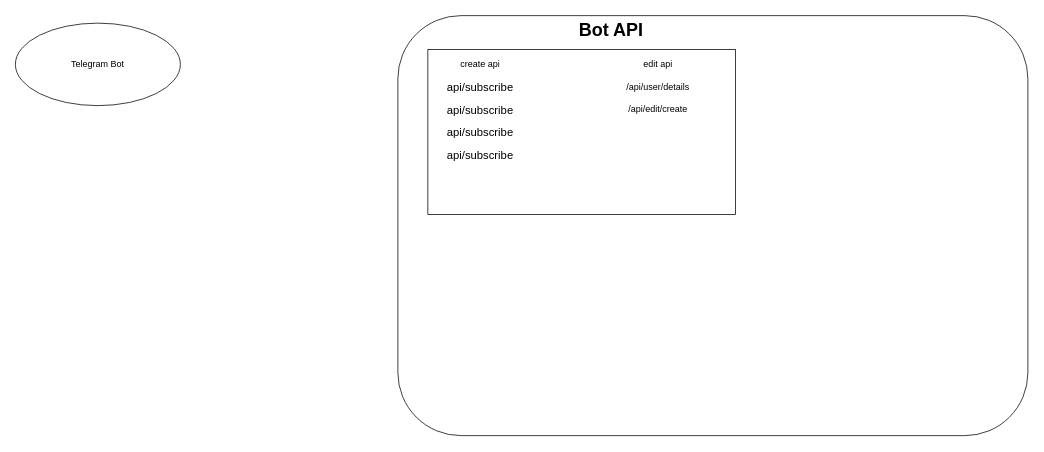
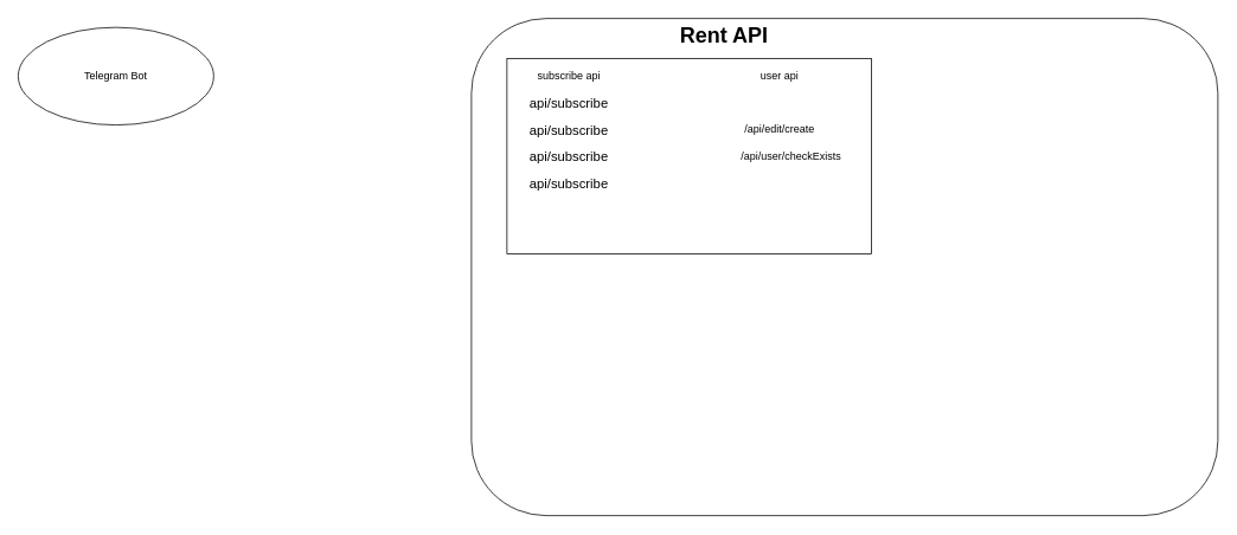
- <mxCell id="4" value="Bot API" style="text;strokeColor=none;fillColor=none;html=1;fontSize=24;fontStyle=1;verticalAlign=middle;align=center;" vertex="1" parent="1"><mxGeometry x="764" y="20" width="100" height="40" as="geometry" /></mxCell>
+ <mxCell id="4" value="Rent API" style="text;strokeColor=none;fillColor=none;html=1;fontSize=24;fontStyle=1;verticalAlign=middle;align=center;" vertex="1" parent="1"><mxGeometry x="764" y="20" width="100" height="40" as="geometry" /></mxCell>
- <mxCell id="10" value="create api" style="text;html=1;align=center;verticalAlign=middle;whiteSpace=wrap;rounded=0;" vertex="1" parent="1"><mxGeometry x="595" y="70" width="90" height="30" as="geometry" /></mxCell>
+ <mxCell id="10" value="subscribe api" style="text;html=1;align=center;verticalAlign=middle;whiteSpace=wrap;rounded=0;" vertex="1" parent="1"><mxGeometry x="595" y="70" width="90" height="30" as="geometry" /></mxCell>
- <mxCell id="11" value="edit api" style="text;html=1;align=center;verticalAlign=middle;whiteSpace=wrap;rounded=0;" vertex="1" parent="1"><mxGeometry x="847" y="70" width="60" height="30" as="geometry" /></mxCell>
+ <mxCell id="11" value="user api" style="text;html=1;align=center;verticalAlign=middle;whiteSpace=wrap;rounded=0;" vertex="1" parent="1"><mxGeometry x="847" y="70" width="60" height="30" as="geometry" /></mxCell>
- <mxCell id="12" value="/api/user/details" style="text;html=1;align=center;verticalAlign=middle;whiteSpace=wrap;rounded=0;" vertex="1" parent="1"><mxGeometry x="820" y="100" width="114" height="30" as="geometry" /></mxCell>
+ <mxCell id="14" value="/api/user/checkExists" style="text;html=1;align=center;verticalAlign=middle;whiteSpace=wrap;rounded=0;" vertex="1" parent="1"><mxGeometry x="820" y="160" width="140" height="30" as="geometry" /></mxCell>
